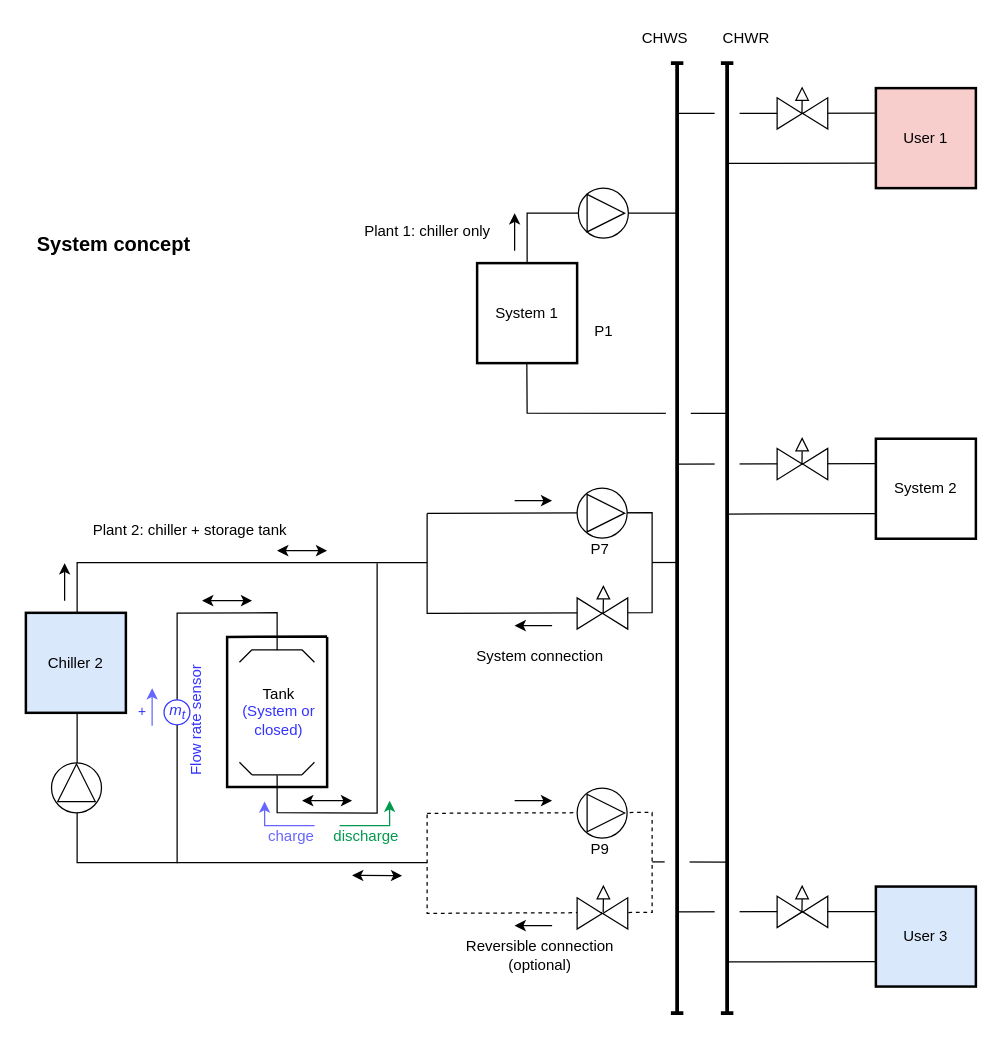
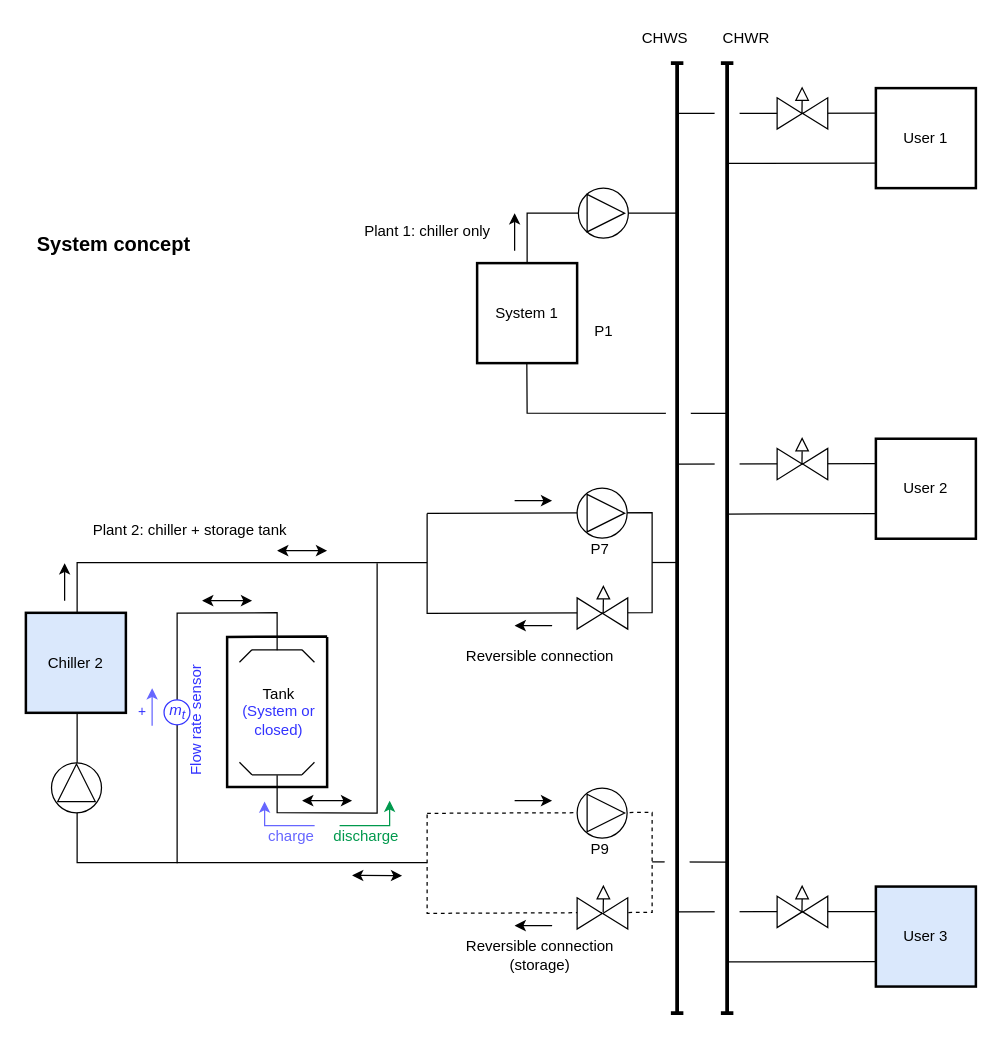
- <mxCell id="52" value="User 1" style="rounded=0;whiteSpace=wrap;html=1;strokeWidth=2;fillColor=#f8cecc;" parent="1" vertex="1"><mxGeometry x="700" y="70" width="80" height="80" as="geometry" /></mxCell>
+ <mxCell id="52" value="User 1" style="rounded=0;whiteSpace=wrap;html=1;strokeWidth=2;" parent="1" vertex="1"><mxGeometry x="700" y="70" width="80" height="80" as="geometry" /></mxCell>
- <mxCell id="63" value="System 2" style="rounded=0;whiteSpace=wrap;html=1;strokeWidth=2;" parent="1" vertex="1"><mxGeometry x="700" y="350.49" width="80" height="80" as="geometry" /></mxCell>
+ <mxCell id="63" value="User 2" style="rounded=0;whiteSpace=wrap;html=1;strokeWidth=2;" parent="1" vertex="1"><mxGeometry x="700" y="350.49" width="80" height="80" as="geometry" /></mxCell>
- <mxCell id="83" value="System connection" style="text;html=1;align=center;verticalAlign=middle;resizable=0;points=[];autosize=1;strokeColor=none;fillColor=none;" parent="1" vertex="1"><mxGeometry x="361" y="509.51" width="140" height="30" as="geometry" /></mxCell>
+ <mxCell id="83" value="Reversible connection" style="text;html=1;align=center;verticalAlign=middle;resizable=0;points=[];autosize=1;strokeColor=none;fillColor=none;" parent="1" vertex="1"><mxGeometry x="361" y="509.51" width="140" height="30" as="geometry" /></mxCell>
- <mxCell id="94" value="Reversible connection&lt;br&gt;(optional)" style="text;html=1;align=center;verticalAlign=middle;resizable=0;points=[];autosize=1;strokeColor=none;fillColor=none;" parent="1" vertex="1"><mxGeometry x="361" y="744.43" width="140" height="40" as="geometry" /></mxCell>
+ <mxCell id="94" value="Reversible connection&lt;br&gt;(storage)" style="text;html=1;align=center;verticalAlign=middle;resizable=0;points=[];autosize=1;strokeColor=none;fillColor=none;" parent="1" vertex="1"><mxGeometry x="361" y="744.43" width="140" height="40" as="geometry" /></mxCell>
